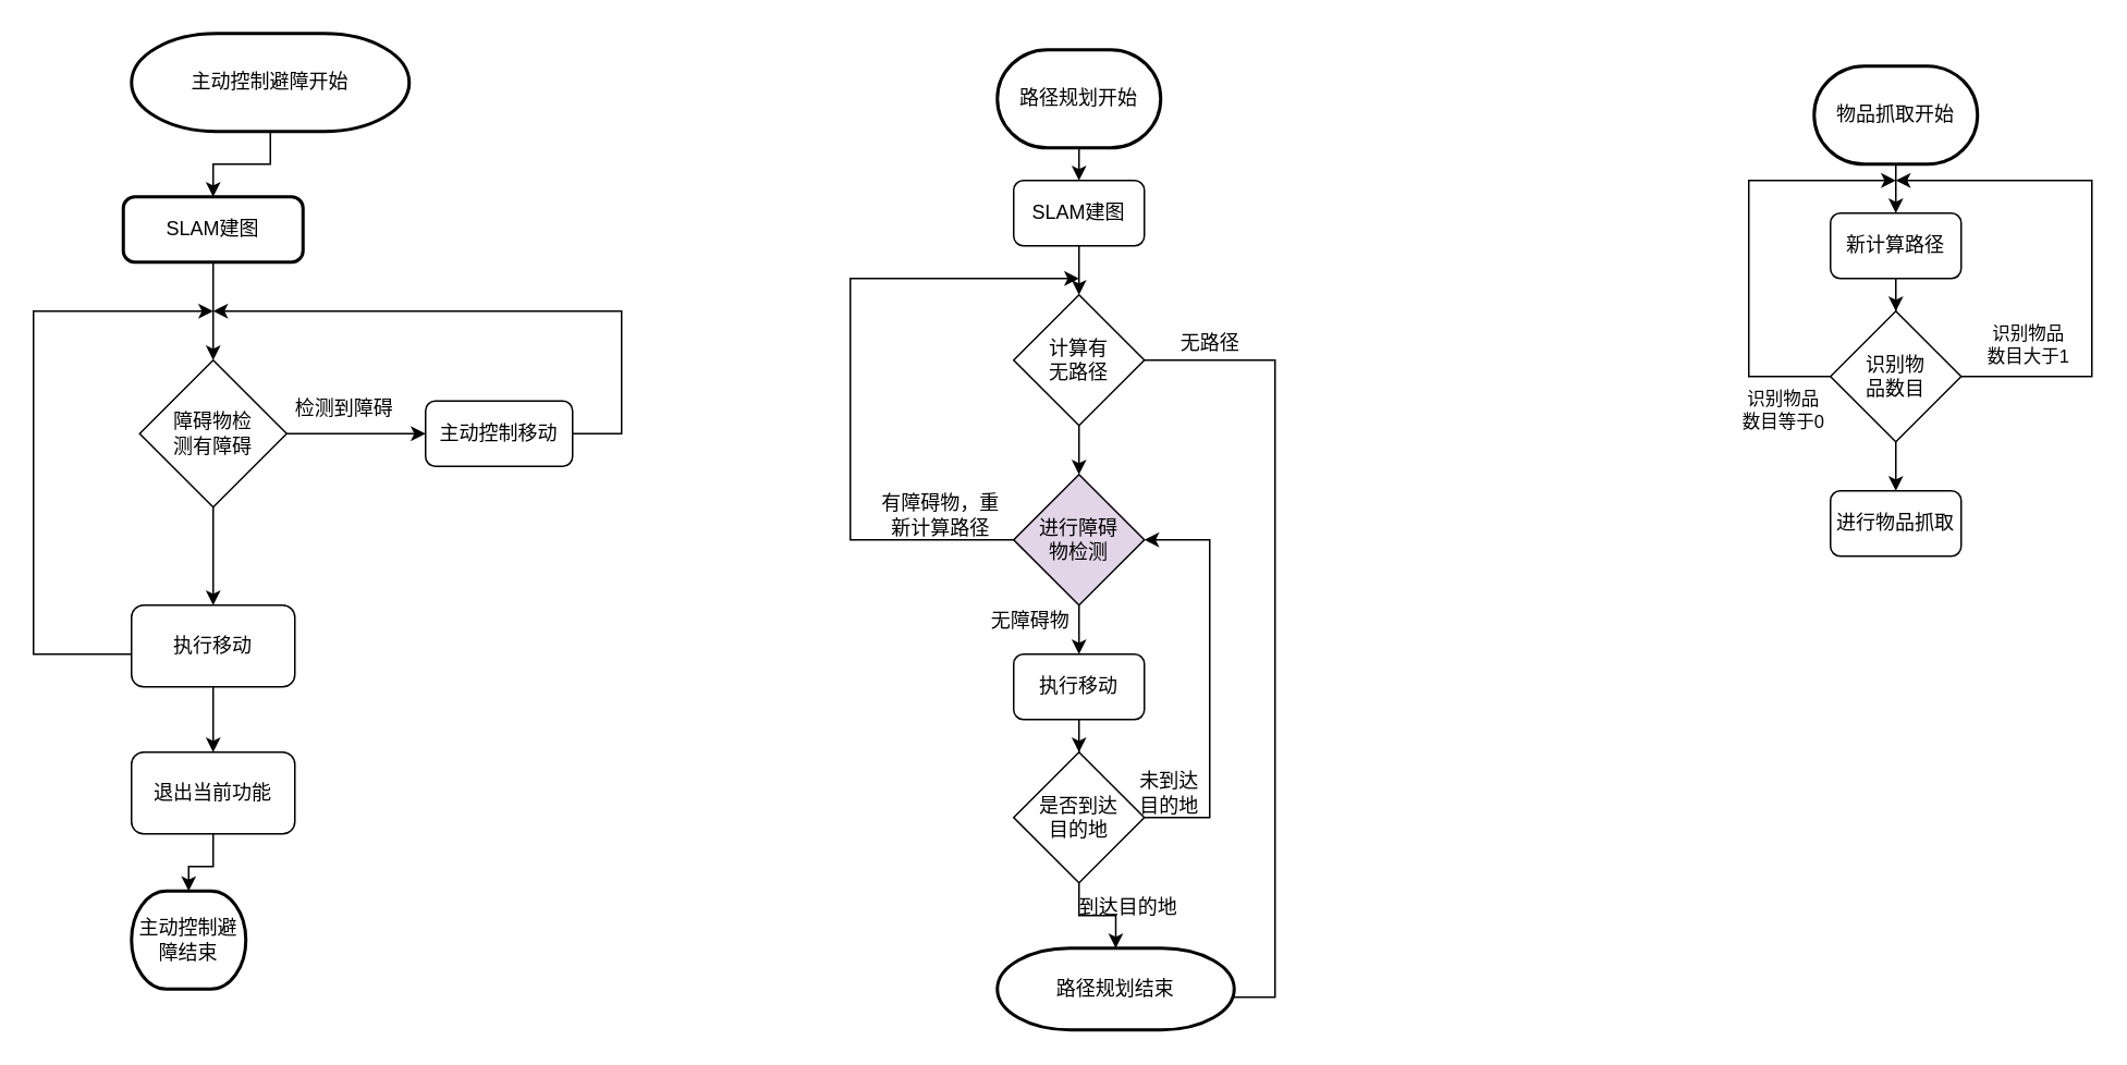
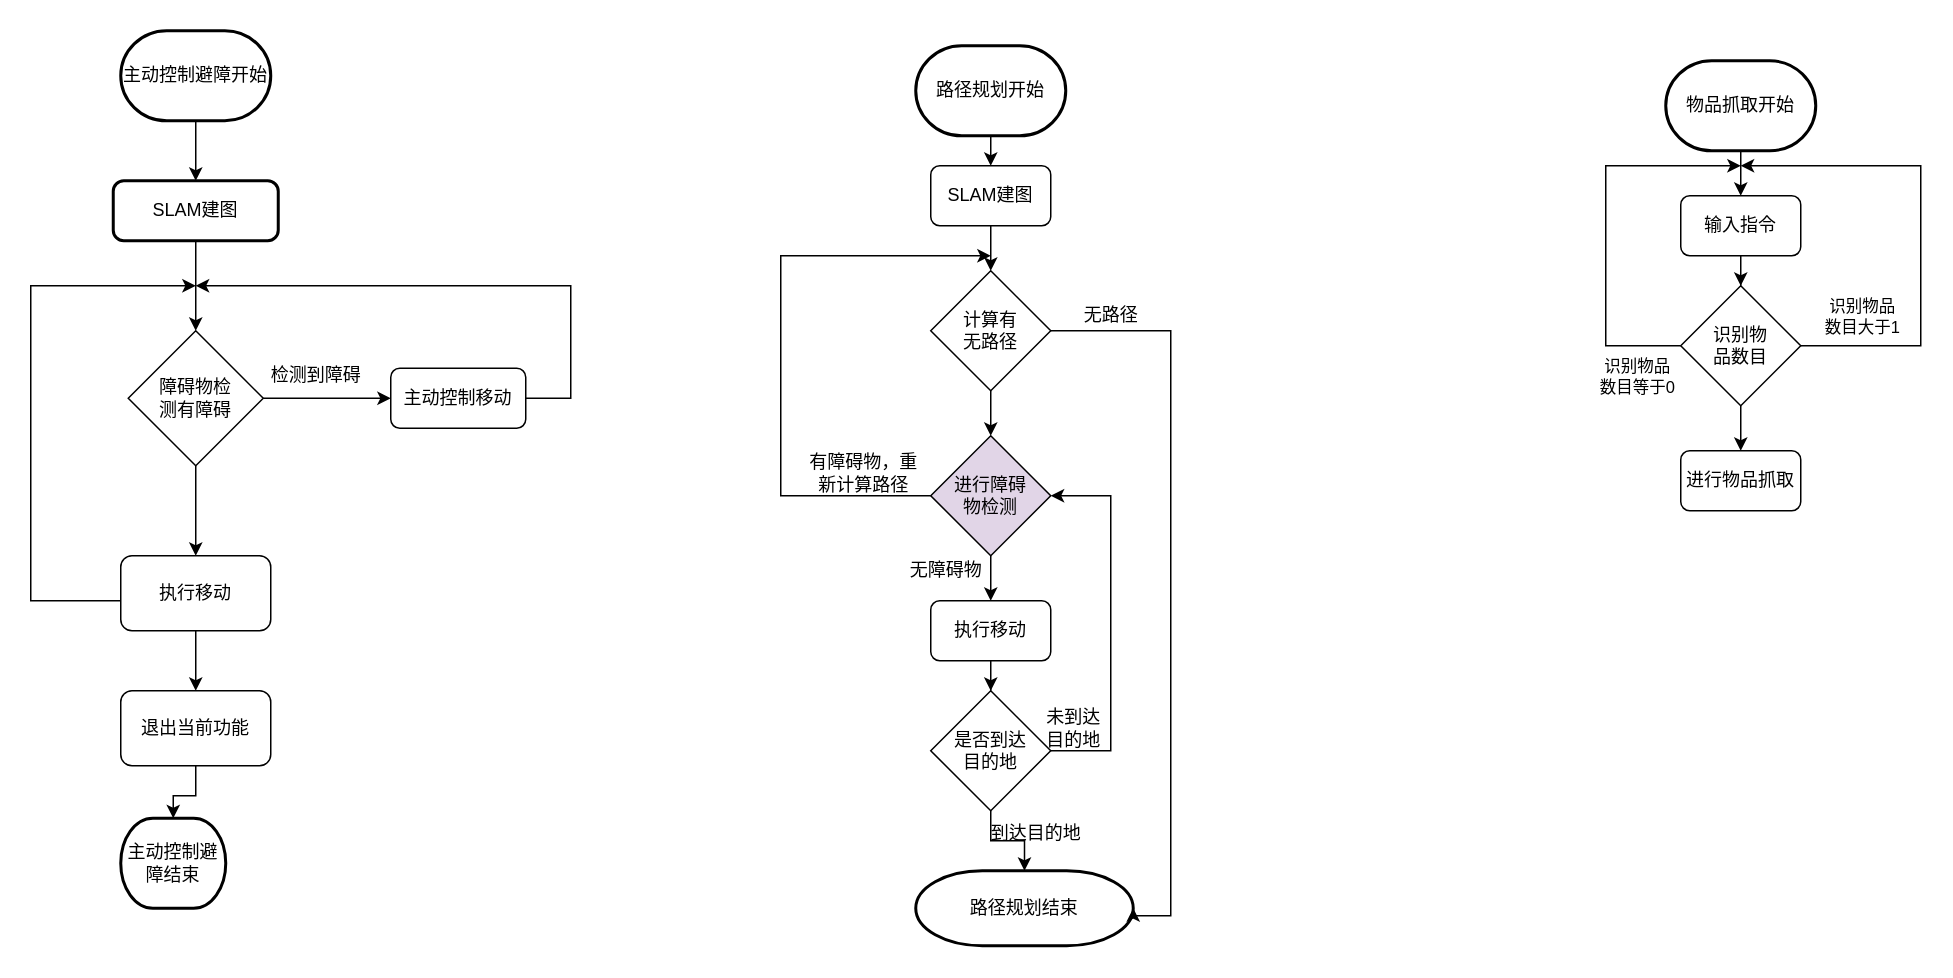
- <mxCell id="3" value="主动控制避障开始" style="strokeWidth=2;html=1;shape=mxgraph.flowchart.terminator;whiteSpace=wrap;" vertex="1" parent="1"><mxGeometry x="80" y="20" width="170" height="60" as="geometry" /></mxCell>
+ <mxCell id="3" value="主动控制避障开始" style="strokeWidth=2;html=1;shape=mxgraph.flowchart.terminator;whiteSpace=wrap;" vertex="1" parent="1"><mxGeometry x="80" y="20" width="100" height="60" as="geometry" /></mxCell>
- <mxCell id="42" value="新计算路径" style="rounded=1;whiteSpace=wrap;html=1;" vertex="1" parent="1"><mxGeometry x="1120" y="130" width="80" height="40" as="geometry" /></mxCell>
+ <mxCell id="42" value="输入指令" style="rounded=1;whiteSpace=wrap;html=1;" vertex="1" parent="1"><mxGeometry x="1120" y="130" width="80" height="40" as="geometry" /></mxCell>
- <mxCell id="23" style="edgeStyle=orthogonalEdgeStyle;rounded=0;orthogonalLoop=1;jettySize=auto;html=1;entryX=1;entryY=0.5;entryDx=0;entryDy=0;entryPerimeter=0;endArrow=none;" edge="1" parent="1" source="25" target="20"><mxGeometry relative="1" as="geometry"><mxPoint x="770" y="410" as="targetPoint" /><Array as="points"><mxPoint x="780" y="220" /><mxPoint x="780" y="610" /></Array></mxGeometry></mxCell>
+ <mxCell id="23" style="edgeStyle=orthogonalEdgeStyle;rounded=0;orthogonalLoop=1;jettySize=auto;html=1;entryX=1;entryY=0.5;entryDx=0;entryDy=0;entryPerimeter=0;" edge="1" parent="1" source="25" target="20"><mxGeometry relative="1" as="geometry"><mxPoint x="770" y="410" as="targetPoint" /><Array as="points"><mxPoint x="780" y="220" /><mxPoint x="780" y="610" /></Array></mxGeometry></mxCell>
